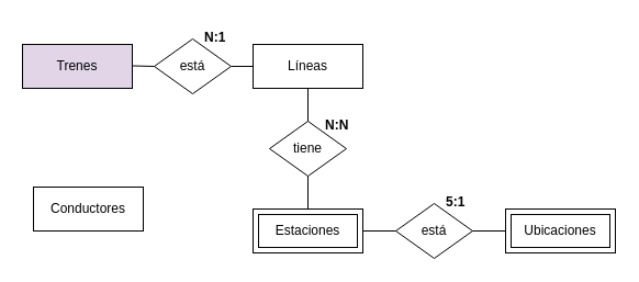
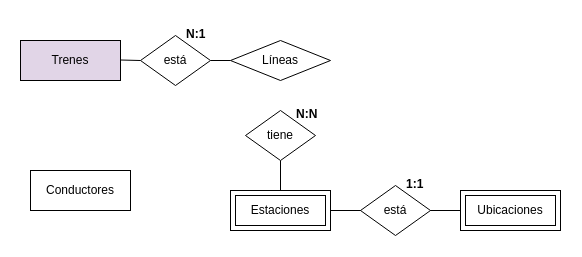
- <mxCell id="3" value="Líneas" style="whiteSpace=wrap;html=1;align=center;" vertex="1" parent="1"><mxGeometry x="230" y="40" width="100" height="40" as="geometry" /></mxCell>
+ <mxCell id="3" value="Líneas" style="rhombus;whiteSpace=wrap;html=1;align=center;" vertex="1" parent="1"><mxGeometry x="230" y="40" width="100" height="40" as="geometry" /></mxCell>
- <mxCell id="8" value="" style="endArrow=none;html=1;rounded=0;exitX=0.5;exitY=0;exitDx=0;exitDy=0;entryX=0.5;entryY=1;entryDx=0;entryDy=0;" edge="1" parent="1" source="4" target="3"><mxGeometry relative="1" as="geometry"><mxPoint x="250" y="120" as="sourcePoint" /><mxPoint x="410" y="120" as="targetPoint" /></mxGeometry></mxCell>
+ <mxCell id="8" value="" style="endArrow=none;html=1;rounded=0;exitX=0.5;exitY=0;exitDx=0;exitDy=0;" edge="1" parent="1" source="4" target="13"><mxGeometry relative="1" as="geometry"><mxPoint x="250" y="120" as="sourcePoint" /><mxPoint x="410" y="120" as="targetPoint" /></mxGeometry></mxCell>
- <mxCell id="15" value="5:1" style="text;strokeColor=none;fillColor=none;spacingLeft=4;spacingRight=4;overflow=hidden;rotatable=0;points=[[0,0.5],[1,0.5]];portConstraint=eastwest;fontSize=12;fontStyle=1" vertex="1" parent="1"><mxGeometry x="400" y="170" width="40" height="30" as="geometry" /></mxCell>
+ <mxCell id="15" value="1:1" style="text;strokeColor=none;fillColor=none;spacingLeft=4;spacingRight=4;overflow=hidden;rotatable=0;points=[[0,0.5],[1,0.5]];portConstraint=eastwest;fontSize=12;fontStyle=1" vertex="1" parent="1"><mxGeometry x="400" y="170" width="40" height="30" as="geometry" /></mxCell>
